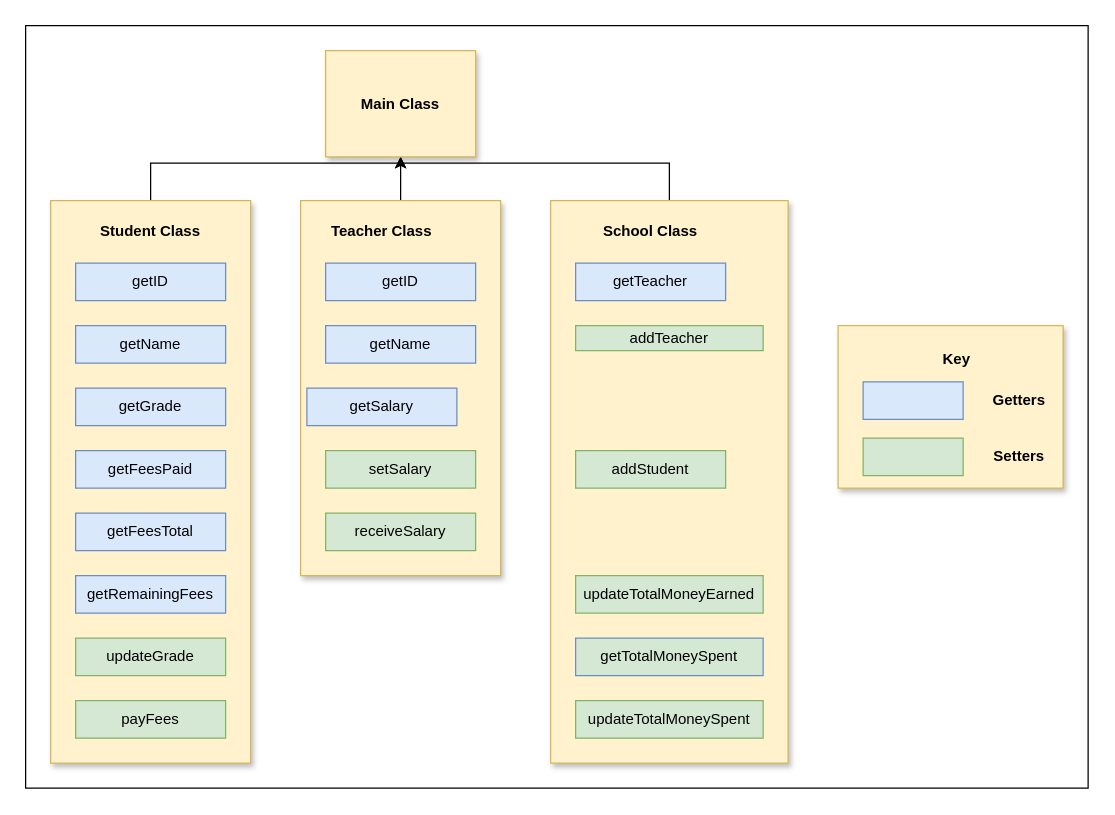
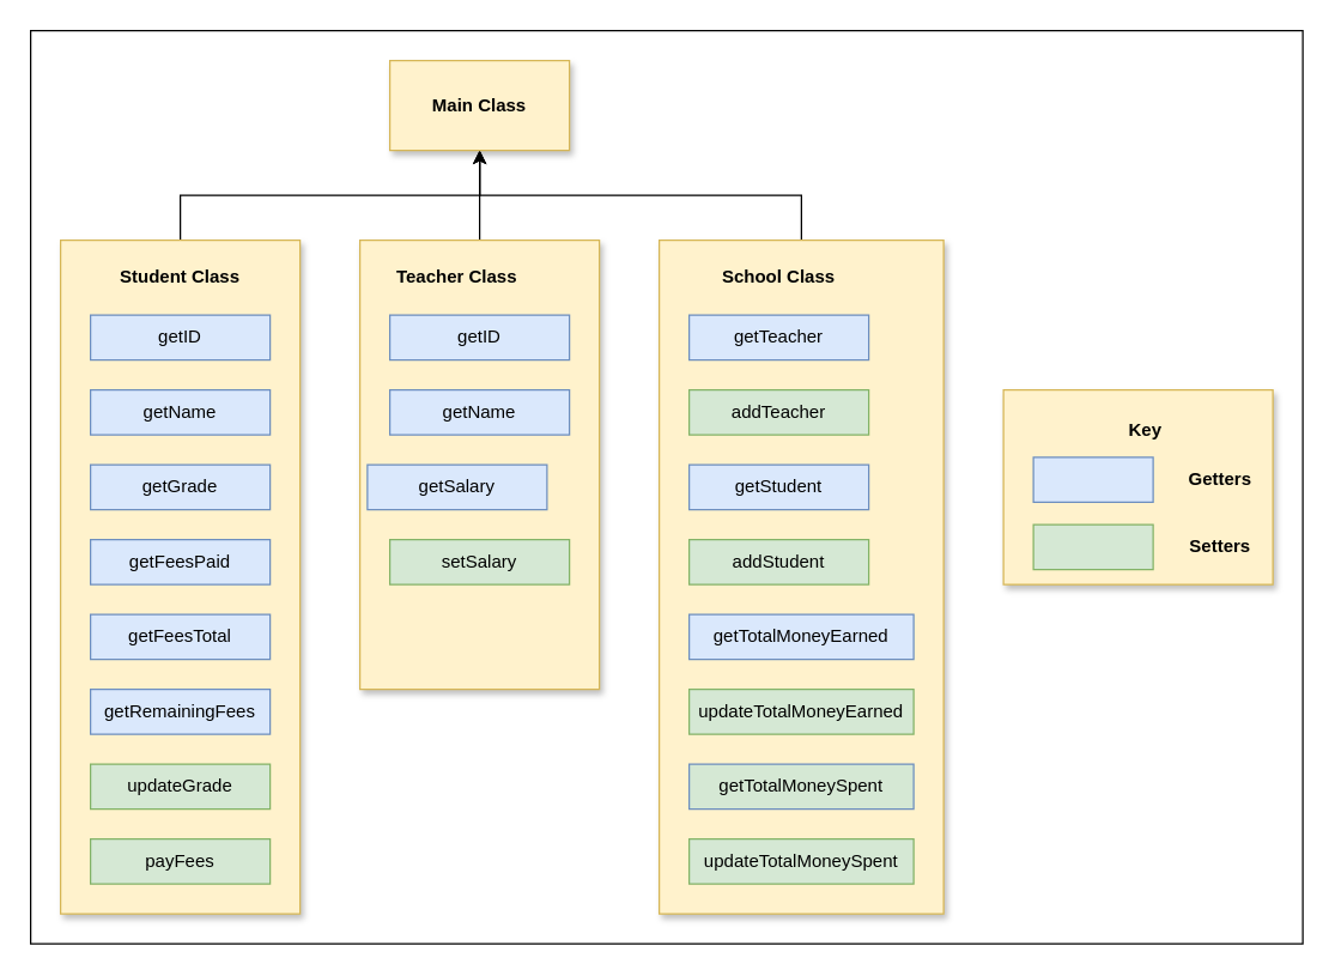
- <mxCell id="34" value="Main Class" style="rounded=0;whiteSpace=wrap;html=1;fontStyle=1;fillColor=#fff2cc;strokeColor=#d6b656;shadow=1;" parent="1" vertex="1"><mxGeometry x="260" y="40" width="120" height="85" as="geometry" /></mxCell>
+ <mxCell id="34" value="Main Class" style="rounded=0;whiteSpace=wrap;html=1;fontStyle=1;fillColor=#fff2cc;strokeColor=#d6b656;shadow=1;" parent="1" vertex="1"><mxGeometry x="260" y="40" width="120" height="60" as="geometry" /></mxCell>
- <mxCell id="24" value="addTeacher" style="rounded=0;whiteSpace=wrap;html=1;fillColor=#d5e8d4;strokeColor=#82b366;" parent="1" vertex="1"><mxGeometry x="460" y="260" width="150" height="20" as="geometry" /></mxCell>
+ <mxCell id="24" value="addTeacher" style="rounded=0;whiteSpace=wrap;html=1;fillColor=#d5e8d4;strokeColor=#82b366;" parent="1" vertex="1"><mxGeometry x="460" y="260" width="120" height="30" as="geometry" /></mxCell>
+ <mxCell id="25" value="getStudent" style="rounded=0;whiteSpace=wrap;html=1;fillColor=#dae8fc;strokeColor=#6c8ebf;" parent="1" vertex="1"><mxGeometry x="460" y="310" width="120" height="30" as="geometry" /></mxCell>
- <mxCell id="20" value="receiveSalary" style="rounded=0;whiteSpace=wrap;html=1;fillColor=#d5e8d4;strokeColor=#82b366;" parent="1" vertex="1"><mxGeometry x="260" y="410" width="120" height="30" as="geometry" /></mxCell>
+ <mxCell id="27" value="getTotalMoneyEarned" style="rounded=0;whiteSpace=wrap;html=1;fillColor=#dae8fc;strokeColor=#6c8ebf;" parent="1" vertex="1"><mxGeometry x="460" y="410" width="150" height="30" as="geometry" /></mxCell>
